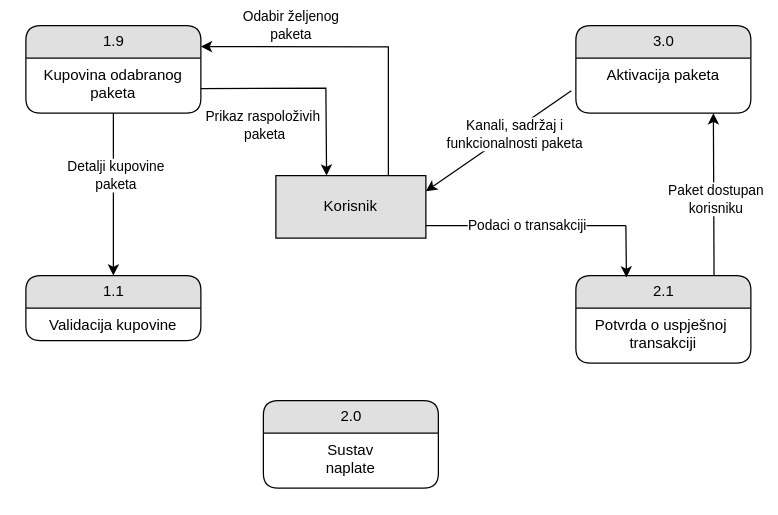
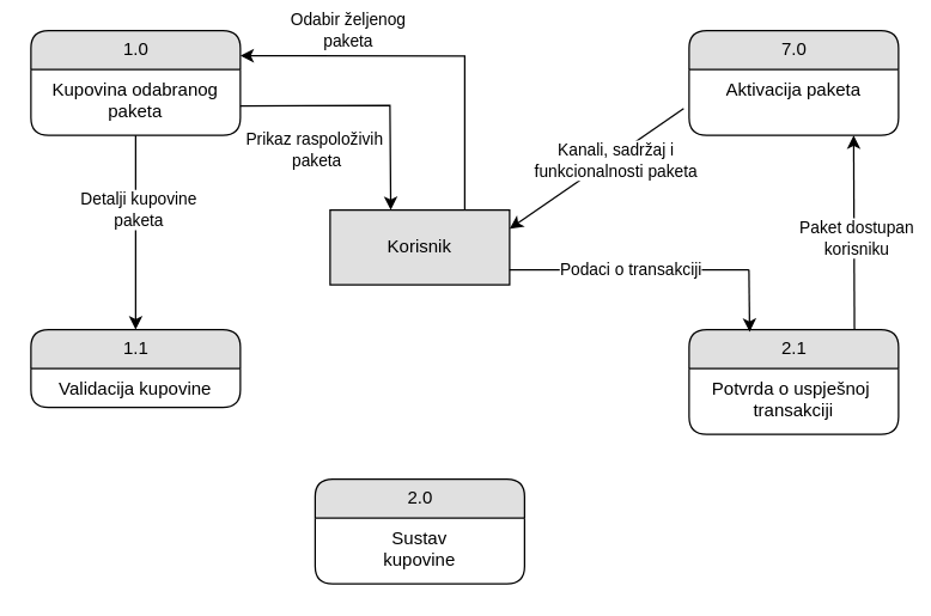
- <mxCell id="4" value="1.9" style="swimlane;html=1;fontStyle=0;childLayout=stackLayout;horizontal=1;startSize=26;fillColor=#e0e0e0;horizontalStack=0;resizeParent=1;resizeLast=0;collapsible=1;marginBottom=0;swimlaneFillColor=#ffffff;align=center;rounded=1;shadow=0;comic=0;labelBackgroundColor=none;strokeWidth=1;fontFamily=Helvetica;fontSize=12" vertex="1" parent="1"><mxGeometry x="20" y="20" width="140" height="70" as="geometry" /></mxCell>
+ <mxCell id="4" value="1.0" style="swimlane;html=1;fontStyle=0;childLayout=stackLayout;horizontal=1;startSize=26;fillColor=#e0e0e0;horizontalStack=0;resizeParent=1;resizeLast=0;collapsible=1;marginBottom=0;swimlaneFillColor=#ffffff;align=center;rounded=1;shadow=0;comic=0;labelBackgroundColor=none;strokeWidth=1;fontFamily=Helvetica;fontSize=12" vertex="1" parent="1"><mxGeometry x="20" y="20" width="140" height="70" as="geometry" /></mxCell>
- <mxCell id="17" value="3.0" style="swimlane;html=1;fontStyle=0;childLayout=stackLayout;horizontal=1;startSize=26;fillColor=#e0e0e0;horizontalStack=0;resizeParent=1;resizeLast=0;collapsible=1;marginBottom=0;swimlaneFillColor=#ffffff;align=center;rounded=1;shadow=0;comic=0;labelBackgroundColor=none;strokeWidth=1;fontFamily=Helvetica;fontSize=12" vertex="1" parent="1"><mxGeometry x="460" y="20" width="140" height="70" as="geometry" /></mxCell>
+ <mxCell id="17" value="7.0" style="swimlane;html=1;fontStyle=0;childLayout=stackLayout;horizontal=1;startSize=26;fillColor=#e0e0e0;horizontalStack=0;resizeParent=1;resizeLast=0;collapsible=1;marginBottom=0;swimlaneFillColor=#ffffff;align=center;rounded=1;shadow=0;comic=0;labelBackgroundColor=none;strokeWidth=1;fontFamily=Helvetica;fontSize=12" vertex="1" parent="1"><mxGeometry x="460" y="20" width="140" height="70" as="geometry" /></mxCell>
- <mxCell id="9" value="Sustav&lt;br&gt;naplate" style="text;html=1;strokeColor=none;fillColor=none;spacingLeft=4;spacingRight=4;whiteSpace=wrap;overflow=hidden;rotatable=0;points=[[0,0.5],[1,0.5]];portConstraint=eastwest;align=center;fontFamily=Helvetica;fontStyle=0" vertex="1" parent="8"><mxGeometry y="26" width="140" height="44" as="geometry" /></mxCell>
+ <mxCell id="9" value="Sustav&lt;br&gt;kupovine" style="text;html=1;strokeColor=none;fillColor=none;spacingLeft=4;spacingRight=4;whiteSpace=wrap;overflow=hidden;rotatable=0;points=[[0,0.5],[1,0.5]];portConstraint=eastwest;align=center;fontFamily=Helvetica;fontStyle=0" vertex="1" parent="8"><mxGeometry y="26" width="140" height="44" as="geometry" /></mxCell>
